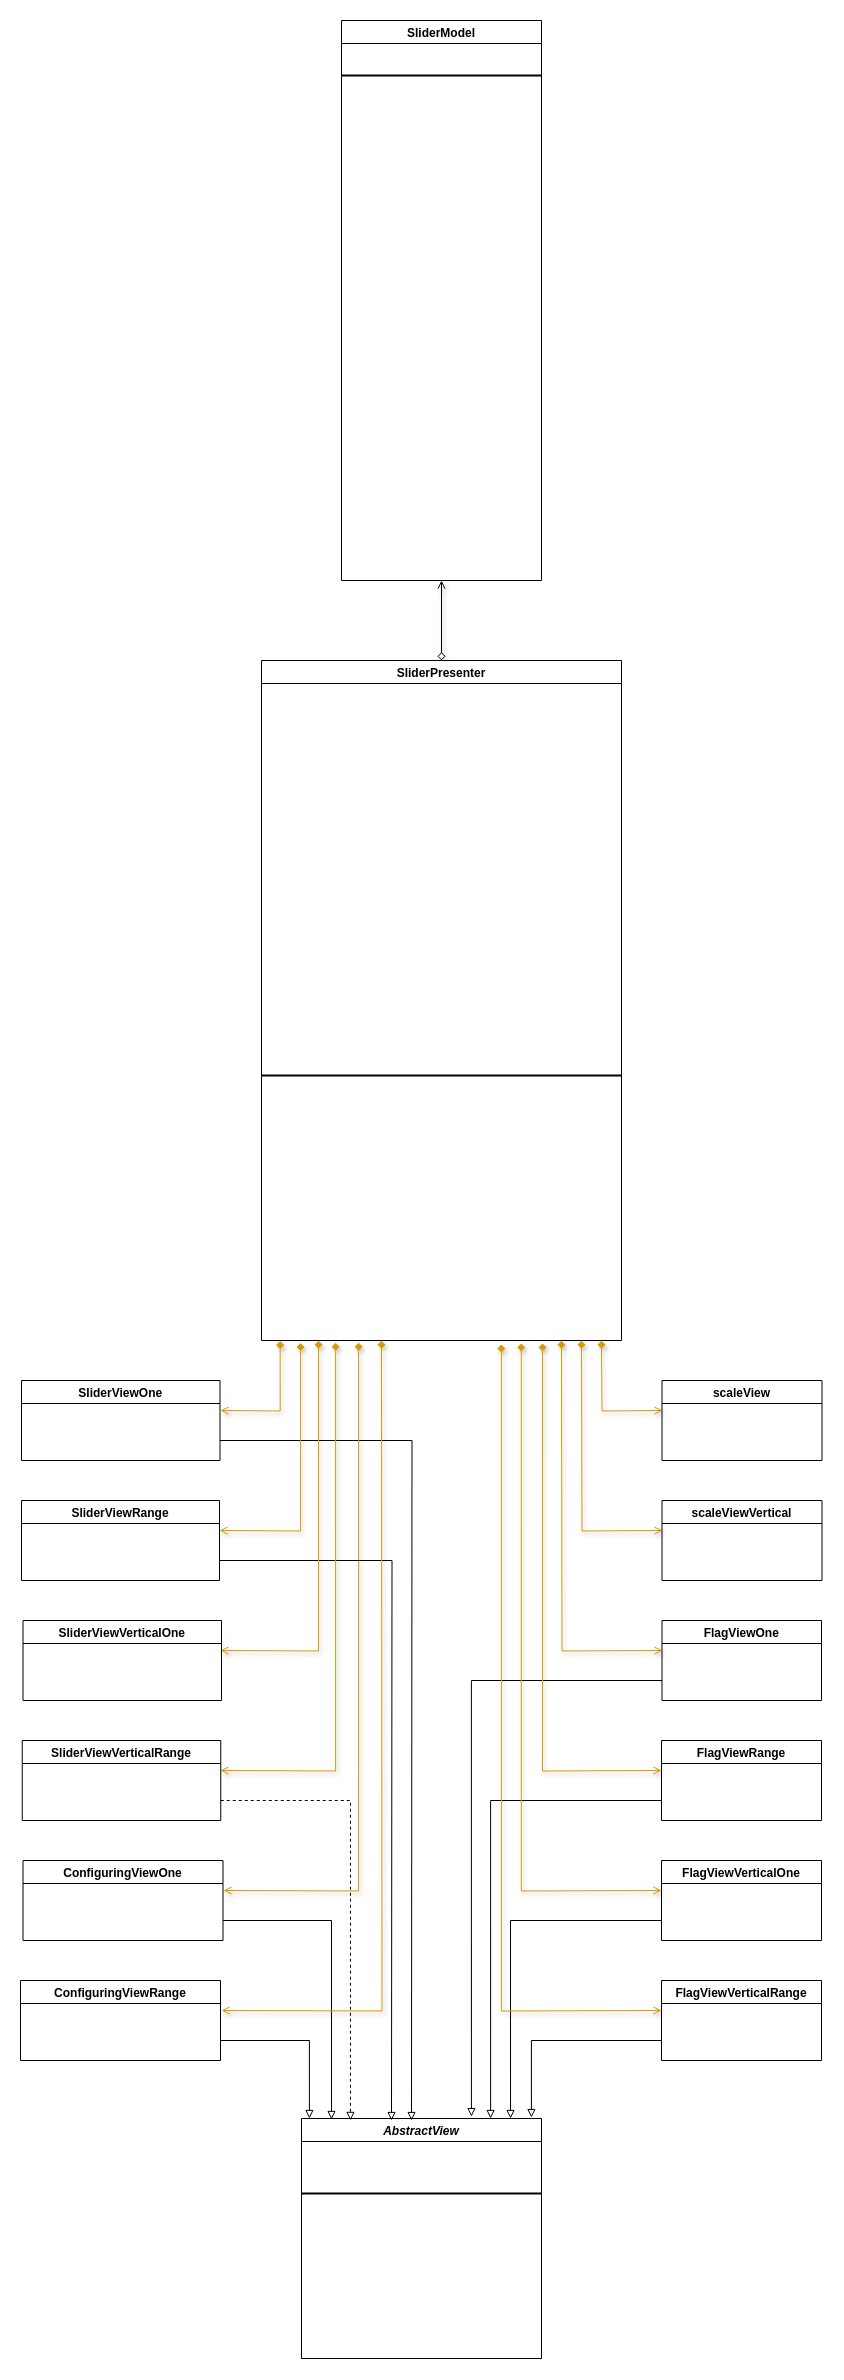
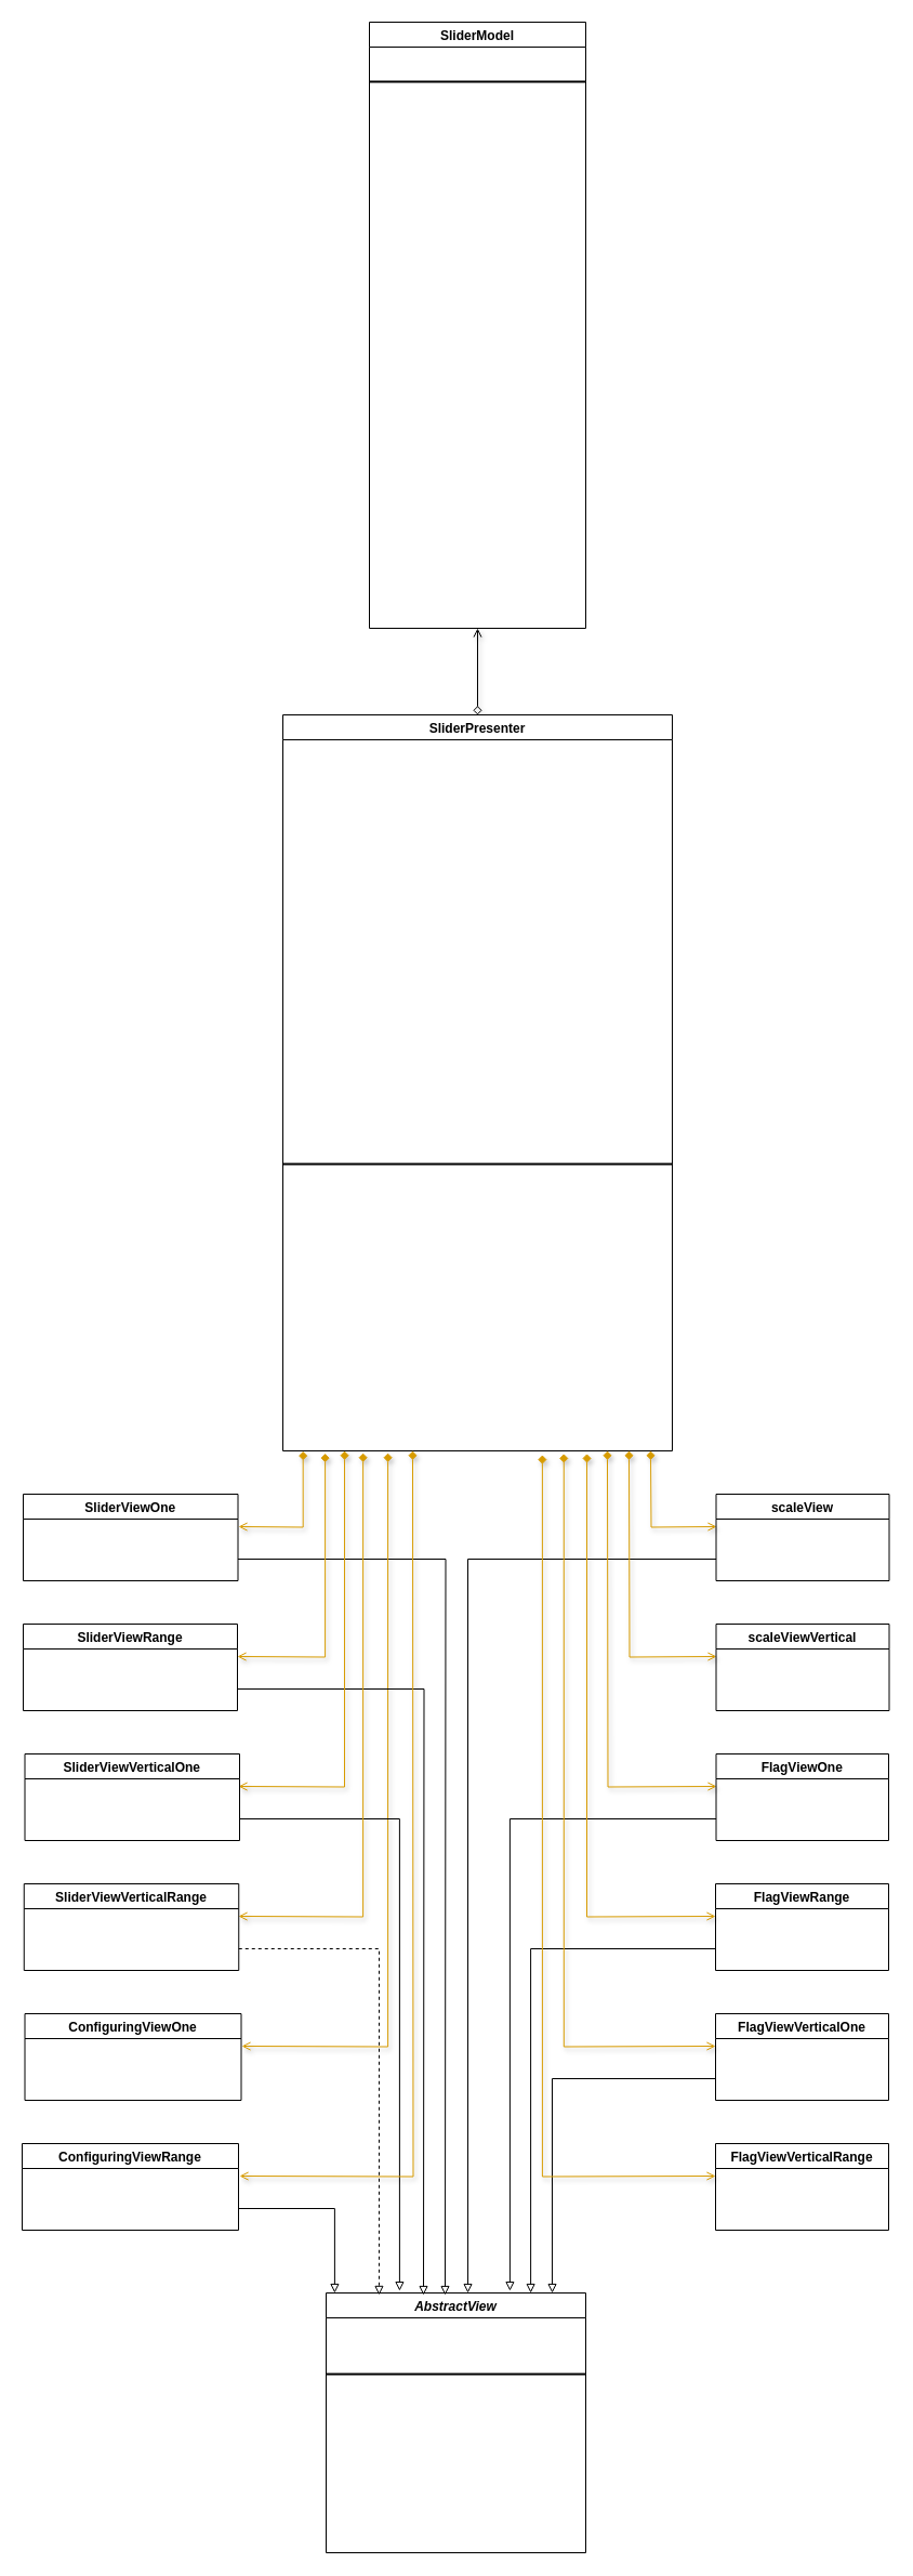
+ <mxCell id="82" style="edgeStyle=orthogonalEdgeStyle;rounded=0;orthogonalLoop=1;jettySize=auto;html=1;exitX=0;exitY=0.75;exitDx=0;exitDy=0;entryX=0.546;entryY=0;entryDx=0;entryDy=0;entryPerimeter=0;endArrow=block;endFill=0;" edge="1" parent="1" source="84" target="29"><mxGeometry relative="1" as="geometry" /></mxCell>
+ <mxCell id="111" style="edgeStyle=orthogonalEdgeStyle;rounded=0;orthogonalLoop=1;jettySize=auto;html=1;entryX=0.283;entryY=-0.008;entryDx=0;entryDy=0;entryPerimeter=0;endArrow=block;endFill=0;exitX=1;exitY=0.75;exitDx=0;exitDy=0;" edge="1" parent="1" source="113" target="29"><mxGeometry relative="1" as="geometry"><mxPoint x="220" y="1800" as="sourcePoint" /></mxGeometry></mxCell>
- <mxCell id="77" style="edgeStyle=orthogonalEdgeStyle;rounded=0;orthogonalLoop=1;jettySize=auto;html=1;entryX=0.125;entryY=0.004;entryDx=0;entryDy=0;entryPerimeter=0;endArrow=block;endFill=0;exitX=1;exitY=0.75;exitDx=0;exitDy=0;" edge="1" parent="1" source="79" target="29"><mxGeometry relative="1" as="geometry"><mxPoint x="221" y="2120" as="sourcePoint" /></mxGeometry></mxCell>
- <mxCell id="102" style="edgeStyle=orthogonalEdgeStyle;rounded=0;orthogonalLoop=1;jettySize=auto;html=1;exitX=0;exitY=0.75;exitDx=0;exitDy=0;entryX=0.958;entryY=-0.004;entryDx=0;entryDy=0;entryPerimeter=0;endArrow=block;endFill=0;" edge="1" parent="1" source="104" target="29"><mxGeometry relative="1" as="geometry" /></mxCell>
